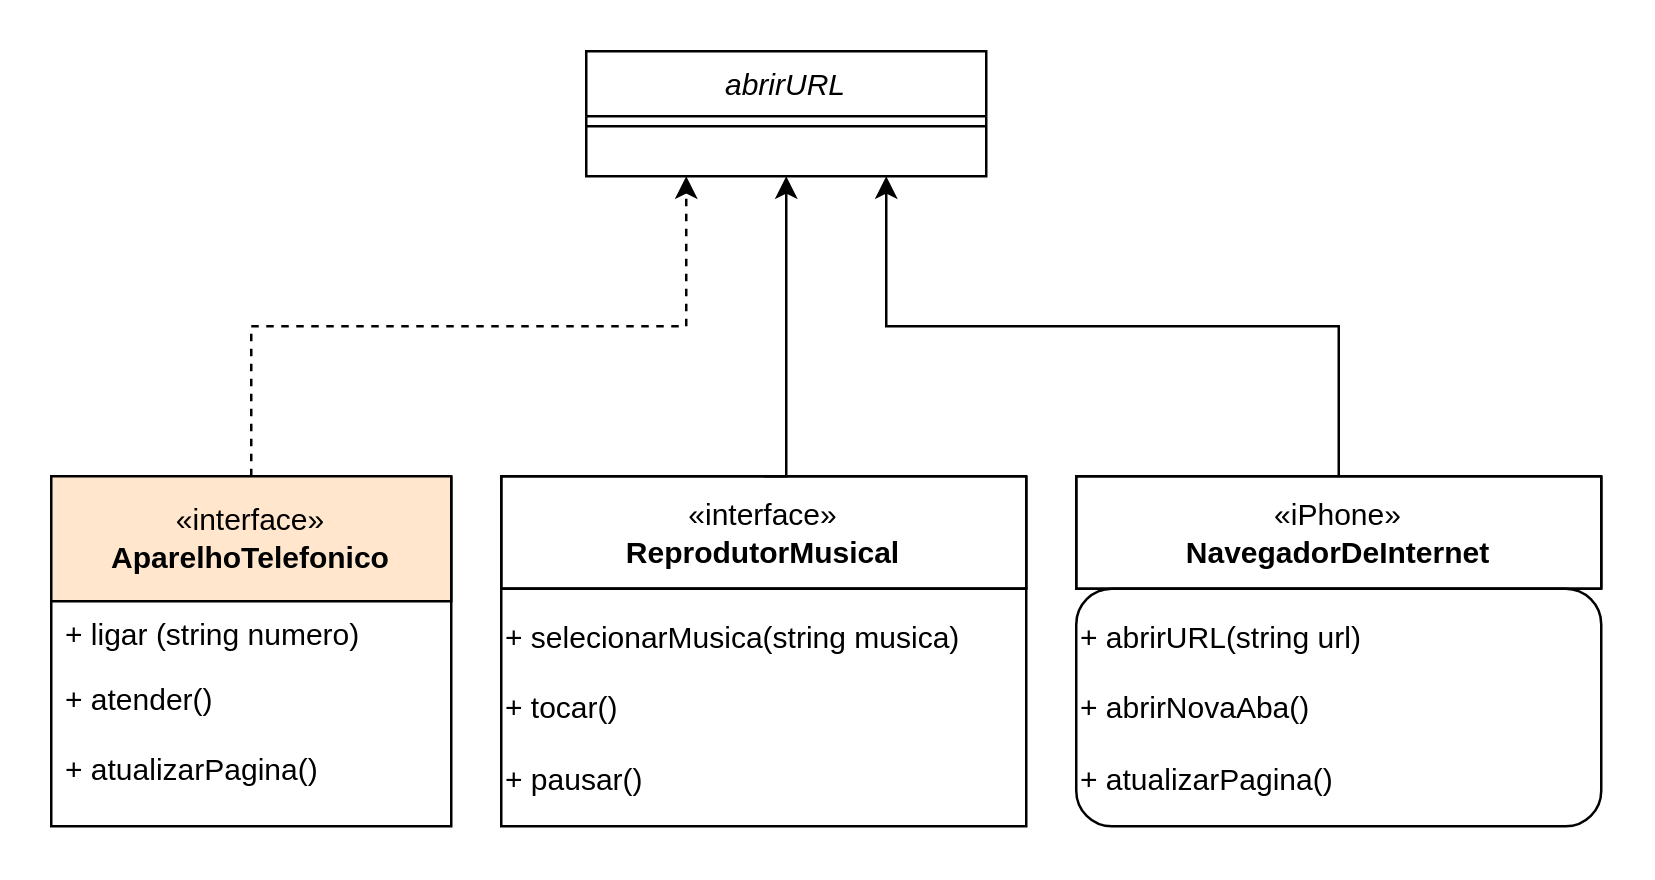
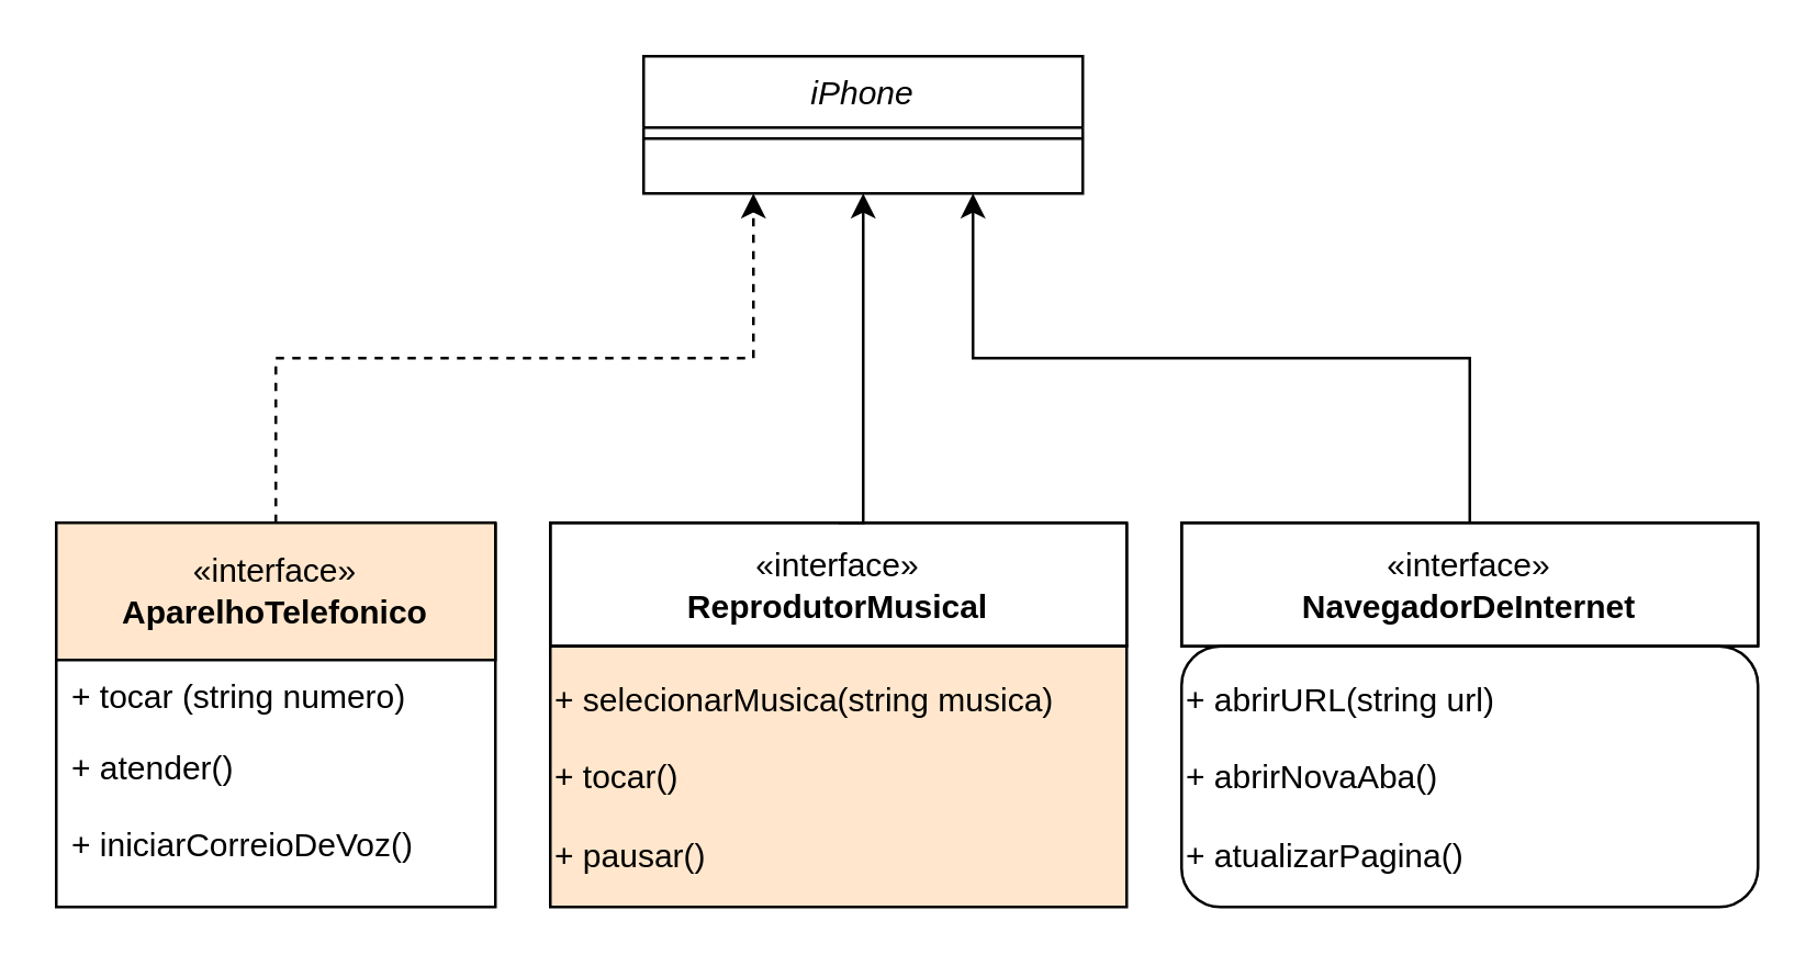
- <mxCell id="2" value="abrirURL" style="swimlane;fontStyle=2;align=center;verticalAlign=top;childLayout=stackLayout;horizontal=1;startSize=26;horizontalStack=0;resizeParent=1;resizeLast=0;collapsible=1;marginBottom=0;rounded=0;shadow=0;strokeWidth=1;" parent="1" vertex="1"><mxGeometry x="234" y="20" width="160" height="50" as="geometry"><mxRectangle x="230" y="140" width="160" height="26" as="alternateBounds" /></mxGeometry></mxCell>
+ <mxCell id="2" value="iPhone" style="swimlane;fontStyle=2;align=center;verticalAlign=top;childLayout=stackLayout;horizontal=1;startSize=26;horizontalStack=0;resizeParent=1;resizeLast=0;collapsible=1;marginBottom=0;rounded=0;shadow=0;strokeWidth=1;" parent="1" vertex="1"><mxGeometry x="234" y="20" width="160" height="50" as="geometry"><mxRectangle x="230" y="140" width="160" height="26" as="alternateBounds" /></mxGeometry></mxCell>
- <mxCell id="14" value="«iPhone»&lt;br&gt;&lt;b&gt;NavegadorDeInternet&lt;/b&gt;" style="html=1;whiteSpace=wrap;container=1;" vertex="1" parent="12"><mxGeometry width="210" height="45" as="geometry" /></mxCell>
+ <mxCell id="14" value="«interface»&lt;br&gt;&lt;b&gt;NavegadorDeInternet&lt;/b&gt;" style="html=1;whiteSpace=wrap;container=1;" vertex="1" parent="12"><mxGeometry width="210" height="45" as="geometry" /></mxCell>
- <mxCell id="6" value="+ ligar (string numero)" style="text;align=left;verticalAlign=top;spacingLeft=4;spacingRight=4;overflow=hidden;rotatable=0;points=[[0,0.5],[1,0.5]];portConstraint=eastwest;" parent="4" vertex="1"><mxGeometry y="50" width="160" height="26" as="geometry" /></mxCell>
+ <mxCell id="6" value="+ tocar (string numero)" style="text;align=left;verticalAlign=top;spacingLeft=4;spacingRight=4;overflow=hidden;rotatable=0;points=[[0,0.5],[1,0.5]];portConstraint=eastwest;" parent="4" vertex="1"><mxGeometry y="50" width="160" height="26" as="geometry" /></mxCell>
- <mxCell id="7" value="+ atender()&#10;&#10;+ atualizarPagina()" style="text;align=left;verticalAlign=top;spacingLeft=4;spacingRight=4;overflow=hidden;rotatable=0;points=[[0,0.5],[1,0.5]];portConstraint=eastwest;rounded=0;shadow=0;html=0;" parent="4" vertex="1"><mxGeometry y="76" width="160" height="64" as="geometry" /></mxCell>
+ <mxCell id="7" value="+ atender()&#10;&#10;+ iniciarCorreioDeVoz()" style="text;align=left;verticalAlign=top;spacingLeft=4;spacingRight=4;overflow=hidden;rotatable=0;points=[[0,0.5],[1,0.5]];portConstraint=eastwest;rounded=0;shadow=0;html=0;" parent="4" vertex="1"><mxGeometry y="76" width="160" height="64" as="geometry" /></mxCell>
- <mxCell id="11" value="+ selecionarMusica(string musica)&lt;div&gt;&lt;br&gt;&lt;/div&gt;&lt;div&gt;+ tocar()&lt;/div&gt;&lt;div&gt;&lt;br&gt;&lt;/div&gt;&lt;div&gt;+ pausar()&lt;/div&gt;" style="html=1;whiteSpace=wrap;align=left;" vertex="1" parent="1"><mxGeometry x="200" y="235" width="210" height="95" as="geometry" /></mxCell>
+ <mxCell id="11" value="+ selecionarMusica(string musica)&lt;div&gt;&lt;br&gt;&lt;/div&gt;&lt;div&gt;+ tocar()&lt;/div&gt;&lt;div&gt;&lt;br&gt;&lt;/div&gt;&lt;div&gt;+ pausar()&lt;/div&gt;" style="html=1;whiteSpace=wrap;align=left;fillColor=#ffe6cc;" vertex="1" parent="1"><mxGeometry x="200" y="235" width="210" height="95" as="geometry" /></mxCell>
